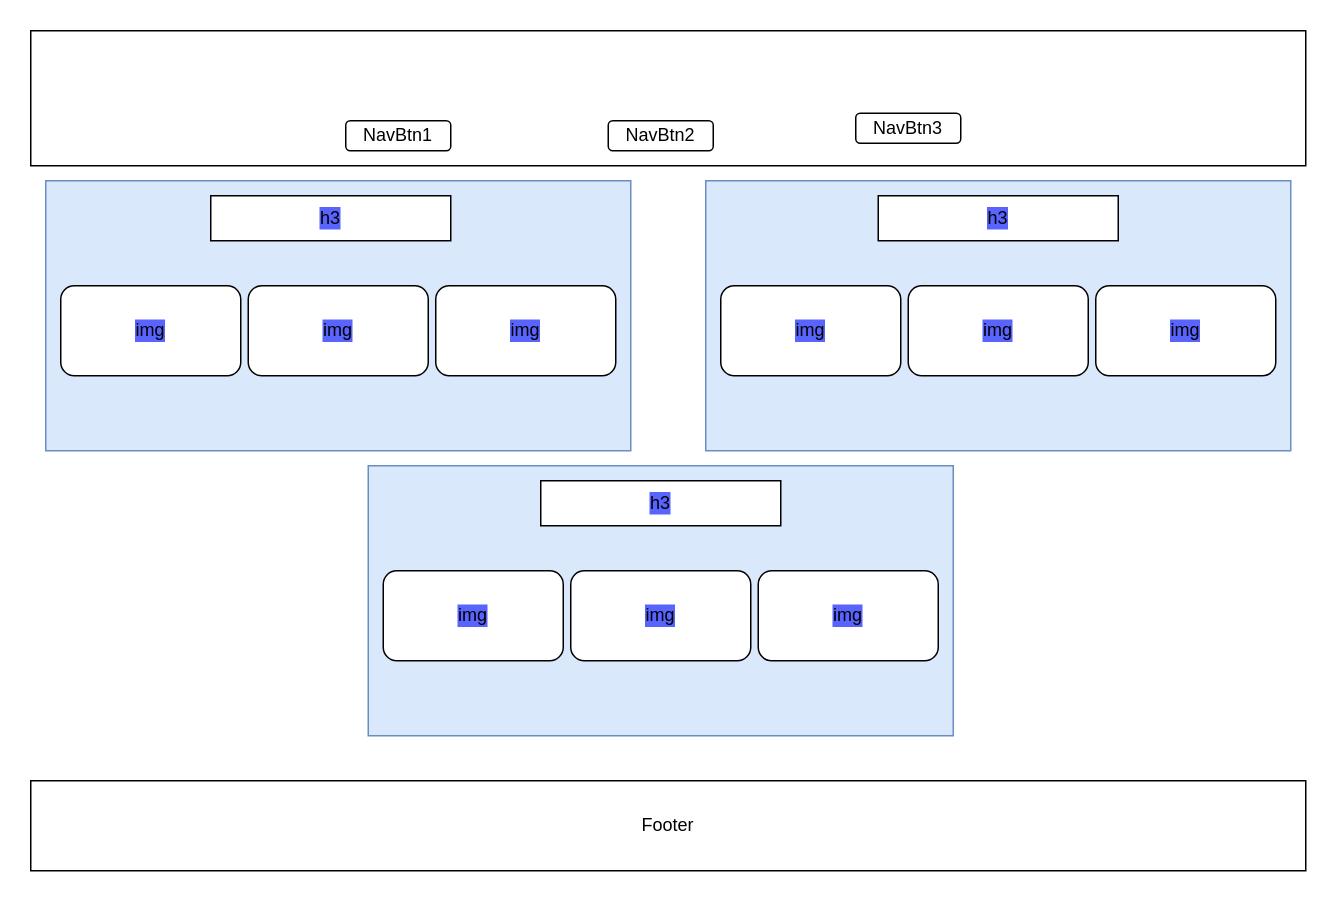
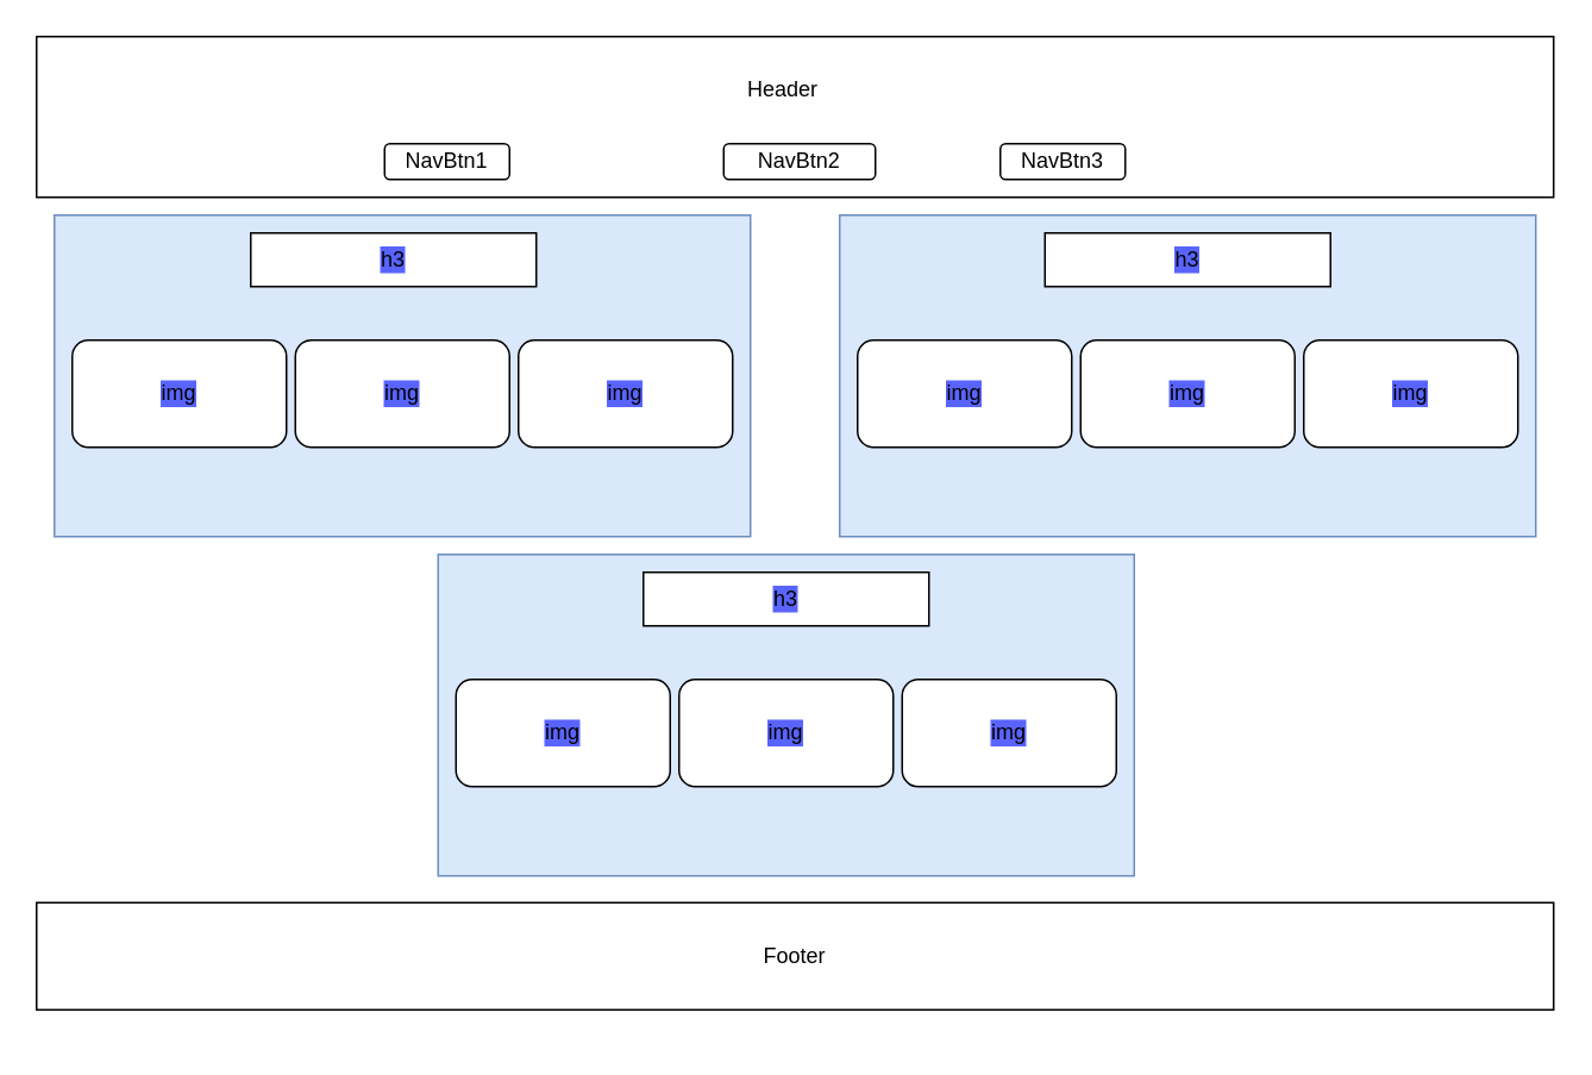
+ <mxCell id="8" value="Header&amp;nbsp;" style="text;html=1;strokeColor=none;fillColor=none;align=center;verticalAlign=middle;whiteSpace=wrap;rounded=0;" vertex="1" parent="1"><mxGeometry x="420" y="40" width="40" height="20" as="geometry" /></mxCell>
- <mxCell id="5" value="NavBtn3" style="rounded=1;whiteSpace=wrap;html=1;" vertex="1" parent="1"><mxGeometry x="570" y="75" width="70" height="20" as="geometry" /></mxCell>
+ <mxCell id="5" value="NavBtn3" style="rounded=1;whiteSpace=wrap;html=1;" vertex="1" parent="1"><mxGeometry x="560" y="80" width="70" height="20" as="geometry" /></mxCell>
- <mxCell id="3" value="NavBtn1" style="rounded=1;whiteSpace=wrap;html=1;" vertex="1" parent="1"><mxGeometry x="230" y="80" width="70" height="20" as="geometry" /></mxCell>
+ <mxCell id="3" value="NavBtn1" style="rounded=1;whiteSpace=wrap;html=1;" vertex="1" parent="1"><mxGeometry x="215" y="80" width="70" height="20" as="geometry" /></mxCell>
- <mxCell id="4" value="NavBtn2" style="rounded=1;whiteSpace=wrap;html=1;" vertex="1" parent="1"><mxGeometry x="405" y="80" width="70" height="20" as="geometry" /></mxCell>
+ <mxCell id="4" value="NavBtn2" style="rounded=1;whiteSpace=wrap;html=1;" vertex="1" parent="1"><mxGeometry x="405" y="80" width="85" height="20" as="geometry" /></mxCell>
- <mxCell id="6" value="Footer" style="rounded=0;whiteSpace=wrap;html=1;" vertex="1" parent="1"><mxGeometry y="520" width="850" height="60" as="geometry" x="20" /></mxCell>
+ <mxCell id="6" value="Footer" style="rounded=0;whiteSpace=wrap;html=1;" vertex="1" parent="1"><mxGeometry x="20" y="505" width="850" height="60" as="geometry" /></mxCell>
